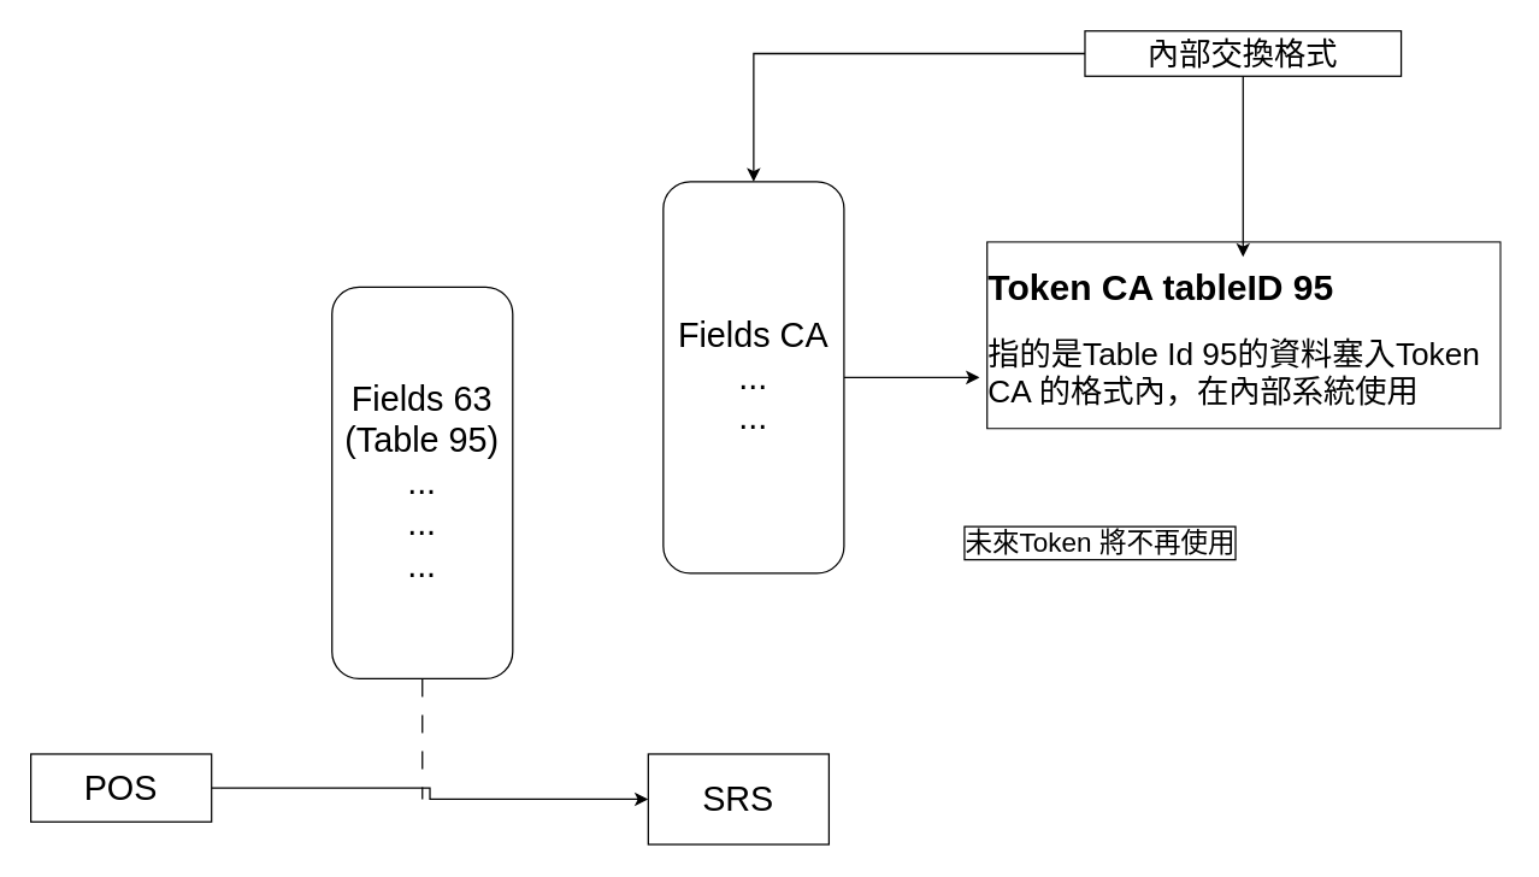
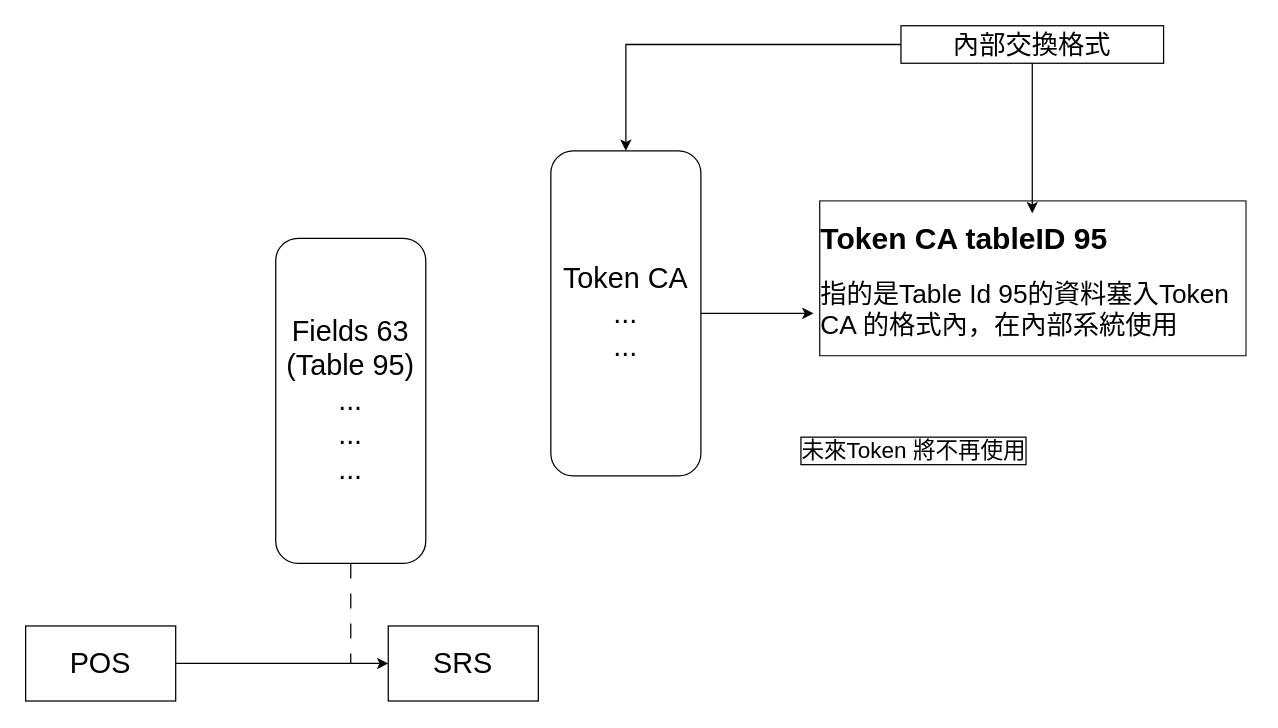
- <mxCell id="8" value="Fields CA&lt;br&gt;...&lt;br&gt;...&lt;br&gt;" style="rounded=1;whiteSpace=wrap;html=1;fontSize=23;" parent="1" vertex="1"><mxGeometry x="440" y="120" width="120" height="260" as="geometry" /></mxCell>
+ <mxCell id="8" value="Token CA&lt;br&gt;...&lt;br&gt;...&lt;br&gt;" style="rounded=1;whiteSpace=wrap;html=1;fontSize=23;" parent="1" vertex="1"><mxGeometry x="440" y="120" width="120" height="260" as="geometry" /></mxCell>
- <mxCell id="3" value="POS" style="rounded=0;whiteSpace=wrap;html=1;fontSize=23;" parent="1" vertex="1"><mxGeometry x="20" y="500" width="120" height="45" as="geometry" /></mxCell>
+ <mxCell id="3" value="POS" style="rounded=0;whiteSpace=wrap;html=1;fontSize=23;" parent="1" vertex="1"><mxGeometry x="20" y="500" width="120" height="60" as="geometry" /></mxCell>
- <mxCell id="4" value="SRS" style="rounded=0;whiteSpace=wrap;html=1;fontSize=23;" parent="1" vertex="1"><mxGeometry x="430" y="500" width="120" height="60" as="geometry" /></mxCell>
+ <mxCell id="4" value="SRS" style="rounded=0;whiteSpace=wrap;html=1;fontSize=23;" parent="1" vertex="1"><mxGeometry x="310" y="500" width="120" height="60" as="geometry" /></mxCell>
